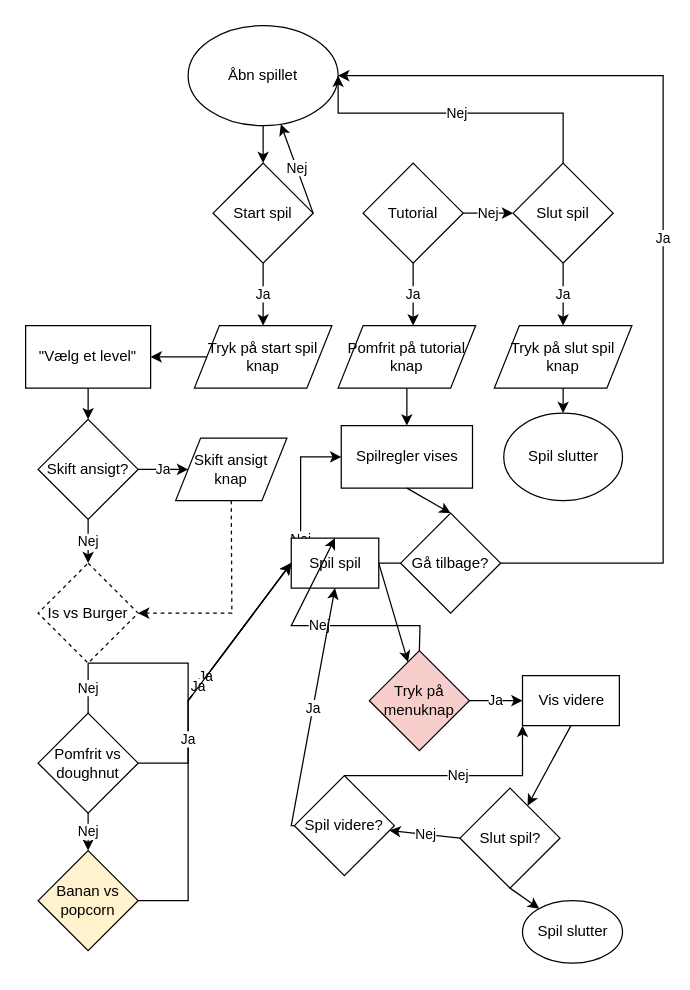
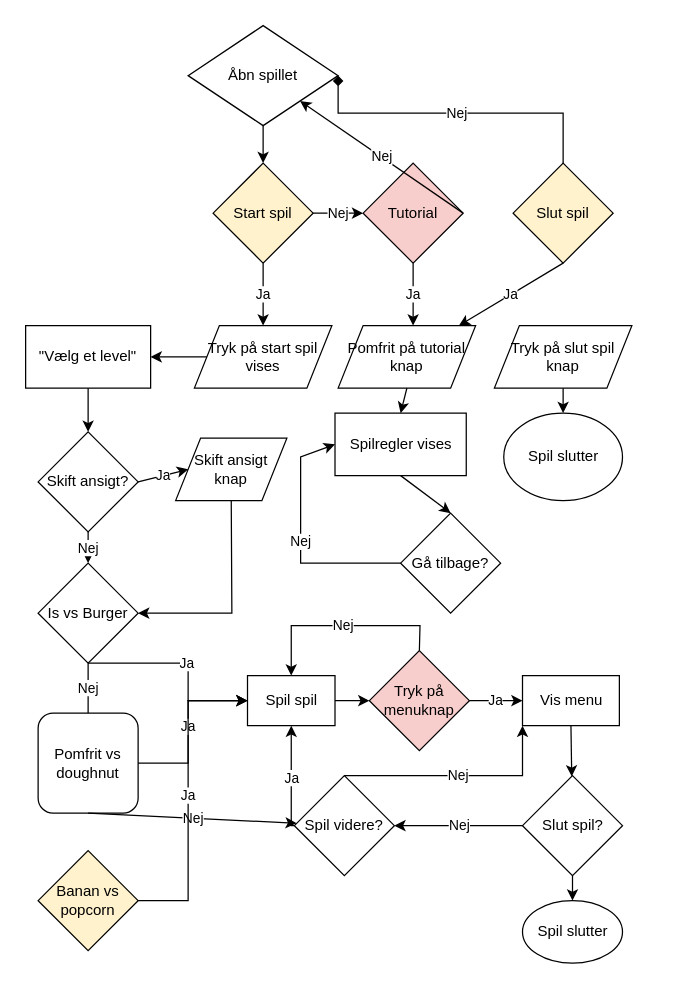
- <mxCell id="2" value="Åbn spillet" style="ellipse;whiteSpace=wrap;html=1;" vertex="1" parent="1"><mxGeometry x="150" y="20" width="120" height="80" as="geometry" /></mxCell>
+ <mxCell id="2" value="Åbn spillet" style="rhombus;whiteSpace=wrap;html=1;" vertex="1" parent="1"><mxGeometry x="150" y="20" width="120" height="80" as="geometry" /></mxCell>
- <mxCell id="20" value="Nej" style="endArrow=classic;html=1;rounded=0;exitX=0.5;exitY=0;exitDx=0;exitDy=0;entryX=1;entryY=0.5;entryDx=0;entryDy=0;" edge="1" parent="1" source="5" target="2"><mxGeometry width="50" height="50" relative="1" as="geometry"><mxPoint x="320" y="310" as="sourcePoint" /><mxPoint x="370" y="260" as="targetPoint" /><Array as="points"><mxPoint x="450" y="90" /><mxPoint x="270" y="90" /></Array></mxGeometry></mxCell>
+ <mxCell id="20" value="Nej" style="endArrow=diamond;html=1;rounded=0;exitX=0.5;exitY=0;exitDx=0;exitDy=0;entryX=1;entryY=0.5;entryDx=0;entryDy=0;" edge="1" parent="1" source="5" target="2"><mxGeometry width="50" height="50" relative="1" as="geometry"><mxPoint x="320" y="310" as="sourcePoint" /><mxPoint x="370" y="260" as="targetPoint" /><Array as="points"><mxPoint x="450" y="90" /><mxPoint x="270" y="90" /></Array></mxGeometry></mxCell>
- <mxCell id="8" value="Nej" style="endArrow=classic;html=1;rounded=0;exitX=1;exitY=0.5;exitDx=0;exitDy=0;" edge="1" parent="1" source="3" target="2"><mxGeometry width="50" height="50" relative="1" as="geometry"><mxPoint x="190" y="210" as="sourcePoint" /><mxPoint x="240" y="160" as="targetPoint" /></mxGeometry></mxCell>
+ <mxCell id="8" value="Nej" style="endArrow=classic;html=1;rounded=0;exitX=1;exitY=0.5;exitDx=0;exitDy=0;entryX=0;entryY=0.5;entryDx=0;entryDy=0;" edge="1" parent="1" source="3" target="4"><mxGeometry width="50" height="50" relative="1" as="geometry"><mxPoint x="190" y="210" as="sourcePoint" /><mxPoint x="240" y="160" as="targetPoint" /></mxGeometry></mxCell>
- <mxCell id="3" value="Start spil" style="rhombus;whiteSpace=wrap;html=1;" vertex="1" parent="1"><mxGeometry x="170" y="130" width="80" height="80" as="geometry" /></mxCell>
+ <mxCell id="3" value="Start spil" style="rhombus;whiteSpace=wrap;html=1;fillColor=#fff2cc;" vertex="1" parent="1"><mxGeometry x="170" y="130" width="80" height="80" as="geometry" /></mxCell>
- <mxCell id="4" value="Tutorial" style="rhombus;whiteSpace=wrap;html=1;" vertex="1" parent="1"><mxGeometry x="290" y="130" width="80" height="80" as="geometry" /></mxCell>
+ <mxCell id="4" value="Tutorial" style="rhombus;whiteSpace=wrap;html=1;fillColor=#f8cecc;" vertex="1" parent="1"><mxGeometry x="290" y="130" width="80" height="80" as="geometry" /></mxCell>
- <mxCell id="10" value="Nej" style="endArrow=classic;html=1;rounded=0;exitX=1;exitY=0.5;exitDx=0;exitDy=0;entryX=0;entryY=0.5;entryDx=0;entryDy=0;" edge="1" parent="1" source="4" target="5"><mxGeometry width="50" height="50" relative="1" as="geometry"><mxPoint x="310" y="190" as="sourcePoint" /><mxPoint x="410" y="170" as="targetPoint" /></mxGeometry></mxCell>
+ <mxCell id="10" value="Nej" style="endArrow=classic;html=1;rounded=0;exitX=1;exitY=0.5;exitDx=0;exitDy=0;" edge="1" parent="1" source="4" target="2"><mxGeometry width="50" height="50" relative="1" as="geometry"><mxPoint x="310" y="190" as="sourcePoint" /><mxPoint x="410" y="170" as="targetPoint" /></mxGeometry></mxCell>
- <mxCell id="5" value="Slut spil" style="rhombus;whiteSpace=wrap;html=1;" vertex="1" parent="1"><mxGeometry x="410" y="130" width="80" height="80" as="geometry" /></mxCell>
+ <mxCell id="5" value="Slut spil" style="rhombus;whiteSpace=wrap;html=1;fillColor=#fff2cc;" vertex="1" parent="1"><mxGeometry x="410" y="130" width="80" height="80" as="geometry" /></mxCell>
- <mxCell id="19" value="Ja" style="endArrow=classic;html=1;rounded=0;exitX=1;exitY=0.5;exitDx=0;exitDy=0;entryX=1;entryY=0.5;entryDx=0;entryDy=0;" edge="1" parent="1" source="17" target="2"><mxGeometry width="50" height="50" relative="1" as="geometry"><mxPoint x="340" y="370" as="sourcePoint" /><mxPoint x="600" y="230" as="targetPoint" /><Array as="points"><mxPoint x="530" y="450" /><mxPoint x="530" y="60" /></Array></mxGeometry></mxCell>
- <mxCell id="14" value="Ja" style="endArrow=classic;html=1;rounded=0;exitX=0.5;exitY=1;exitDx=0;exitDy=0;" edge="1" parent="1" source="5" target="13"><mxGeometry width="50" height="50" relative="1" as="geometry"><mxPoint x="340" y="270" as="sourcePoint" /><mxPoint x="390" y="220" as="targetPoint" /></mxGeometry></mxCell>
+ <mxCell id="14" value="Ja" style="endArrow=classic;html=1;rounded=0;exitX=0.5;exitY=1;exitDx=0;exitDy=0;" edge="1" parent="1" source="5" target="12"><mxGeometry width="50" height="50" relative="1" as="geometry"><mxPoint x="340" y="270" as="sourcePoint" /><mxPoint x="390" y="220" as="targetPoint" /></mxGeometry></mxCell>
- <mxCell id="11" value="Tryk på start spil knap" style="shape=parallelogram;perimeter=parallelogramPerimeter;whiteSpace=wrap;html=1;fixedSize=1;" vertex="1" parent="1"><mxGeometry x="155" y="260" width="110" height="50" as="geometry" /></mxCell>
+ <mxCell id="11" value="Tryk på start spil vises" style="shape=parallelogram;perimeter=parallelogramPerimeter;whiteSpace=wrap;html=1;fixedSize=1;" vertex="1" parent="1"><mxGeometry x="155" y="260" width="110" height="50" as="geometry" /></mxCell>
- <mxCell id="15" value="Spilregler vises" style="rounded=0;whiteSpace=wrap;html=1;" vertex="1" parent="1"><mxGeometry x="272.5" y="340" width="105" height="50" as="geometry" /></mxCell>
+ <mxCell id="15" value="Spilregler vises" style="rounded=0;whiteSpace=wrap;html=1;" vertex="1" parent="1"><mxGeometry x="267.5" y="330" width="105" height="50" as="geometry" /></mxCell>
- <mxCell id="32" value="Skift ansigt?" style="rhombus;whiteSpace=wrap;html=1;" vertex="1" parent="1"><mxGeometry x="30" y="335" width="80" height="80" as="geometry" /></mxCell>
+ <mxCell id="32" value="Skift ansigt?" style="rhombus;whiteSpace=wrap;html=1;" vertex="1" parent="1"><mxGeometry x="30" y="345" width="80" height="80" as="geometry" /></mxCell>
- <mxCell id="37" value="Spil spil" style="rounded=0;whiteSpace=wrap;html=1;" vertex="1" parent="1"><mxGeometry x="232.5" y="430" width="70" height="40" as="geometry" /></mxCell>
+ <mxCell id="37" value="Spil spil" style="rounded=0;whiteSpace=wrap;html=1;" vertex="1" parent="1"><mxGeometry x="197.5" y="540" width="70" height="40" as="geometry" /></mxCell>
- <mxCell id="36" value="" style="endArrow=classic;html=1;rounded=0;exitX=0.5;exitY=1;exitDx=0;exitDy=0;entryX=1;entryY=0.5;entryDx=0;entryDy=0;dashed=1;" edge="1" parent="1" source="33" target="24"><mxGeometry width="50" height="50" relative="1" as="geometry"><mxPoint x="230" y="580" as="sourcePoint" /><mxPoint x="280" y="530" as="targetPoint" /><Array as="points"><mxPoint x="185" y="490" /></Array></mxGeometry></mxCell>
+ <mxCell id="36" value="" style="endArrow=classic;html=1;rounded=0;exitX=0.5;exitY=1;exitDx=0;exitDy=0;entryX=1;entryY=0.5;entryDx=0;entryDy=0;" edge="1" parent="1" source="33" target="24"><mxGeometry width="50" height="50" relative="1" as="geometry"><mxPoint x="230" y="580" as="sourcePoint" /><mxPoint x="280" y="530" as="targetPoint" /><Array as="points"><mxPoint x="185" y="490" /></Array></mxGeometry></mxCell>
- <mxCell id="24" value="Is vs Burger" style="rhombus;whiteSpace=wrap;html=1;dashed=1;" vertex="1" parent="1"><mxGeometry x="30" y="450" width="80" height="80" as="geometry" /></mxCell>
+ <mxCell id="24" value="Is vs Burger" style="rhombus;whiteSpace=wrap;html=1;" vertex="1" parent="1"><mxGeometry x="30" y="450" width="80" height="80" as="geometry" /></mxCell>
- <mxCell id="45" value="Vis videre" style="rounded=0;whiteSpace=wrap;html=1;" vertex="1" parent="1"><mxGeometry x="417.5" y="540" width="77.5" height="40" as="geometry" /></mxCell>
+ <mxCell id="45" value="Vis menu" style="rounded=0;whiteSpace=wrap;html=1;" vertex="1" parent="1"><mxGeometry x="417.5" y="540" width="77.5" height="40" as="geometry" /></mxCell>
- <mxCell id="29" value="Pomfrit vs doughnut" style="rhombus;whiteSpace=wrap;html=1;" vertex="1" parent="1"><mxGeometry x="30" y="570" width="80" height="80" as="geometry" /></mxCell>
+ <mxCell id="29" value="Pomfrit vs doughnut" style="whiteSpace=wrap;html=1;rounded=1;" vertex="1" parent="1"><mxGeometry x="30" y="570" width="80" height="80" as="geometry" /></mxCell>
- <mxCell id="30" value="Nej" style="endArrow=classic;html=1;rounded=0;exitX=0.5;exitY=1;exitDx=0;exitDy=0;" edge="1" parent="1" source="29" target="31"><mxGeometry width="50" height="50" relative="1" as="geometry"><mxPoint x="230" y="570" as="sourcePoint" /><mxPoint x="70" y="690" as="targetPoint" /></mxGeometry></mxCell>
+ <mxCell id="30" value="Nej" style="endArrow=classic;html=1;rounded=0;exitX=0.5;exitY=1;exitDx=0;exitDy=0;" edge="1" parent="1" source="29" target="49"><mxGeometry width="50" height="50" relative="1" as="geometry"><mxPoint x="230" y="570" as="sourcePoint" /><mxPoint x="70" y="690" as="targetPoint" /></mxGeometry></mxCell>
- <mxCell id="47" value="Slut spil?" style="rhombus;whiteSpace=wrap;html=1;" vertex="1" parent="1"><mxGeometry x="367.5" y="630" width="80" height="80" as="geometry" /></mxCell>
+ <mxCell id="47" value="Slut spil?" style="rhombus;whiteSpace=wrap;html=1;" vertex="1" parent="1"><mxGeometry x="417.5" y="620" width="80" height="80" as="geometry" /></mxCell>
